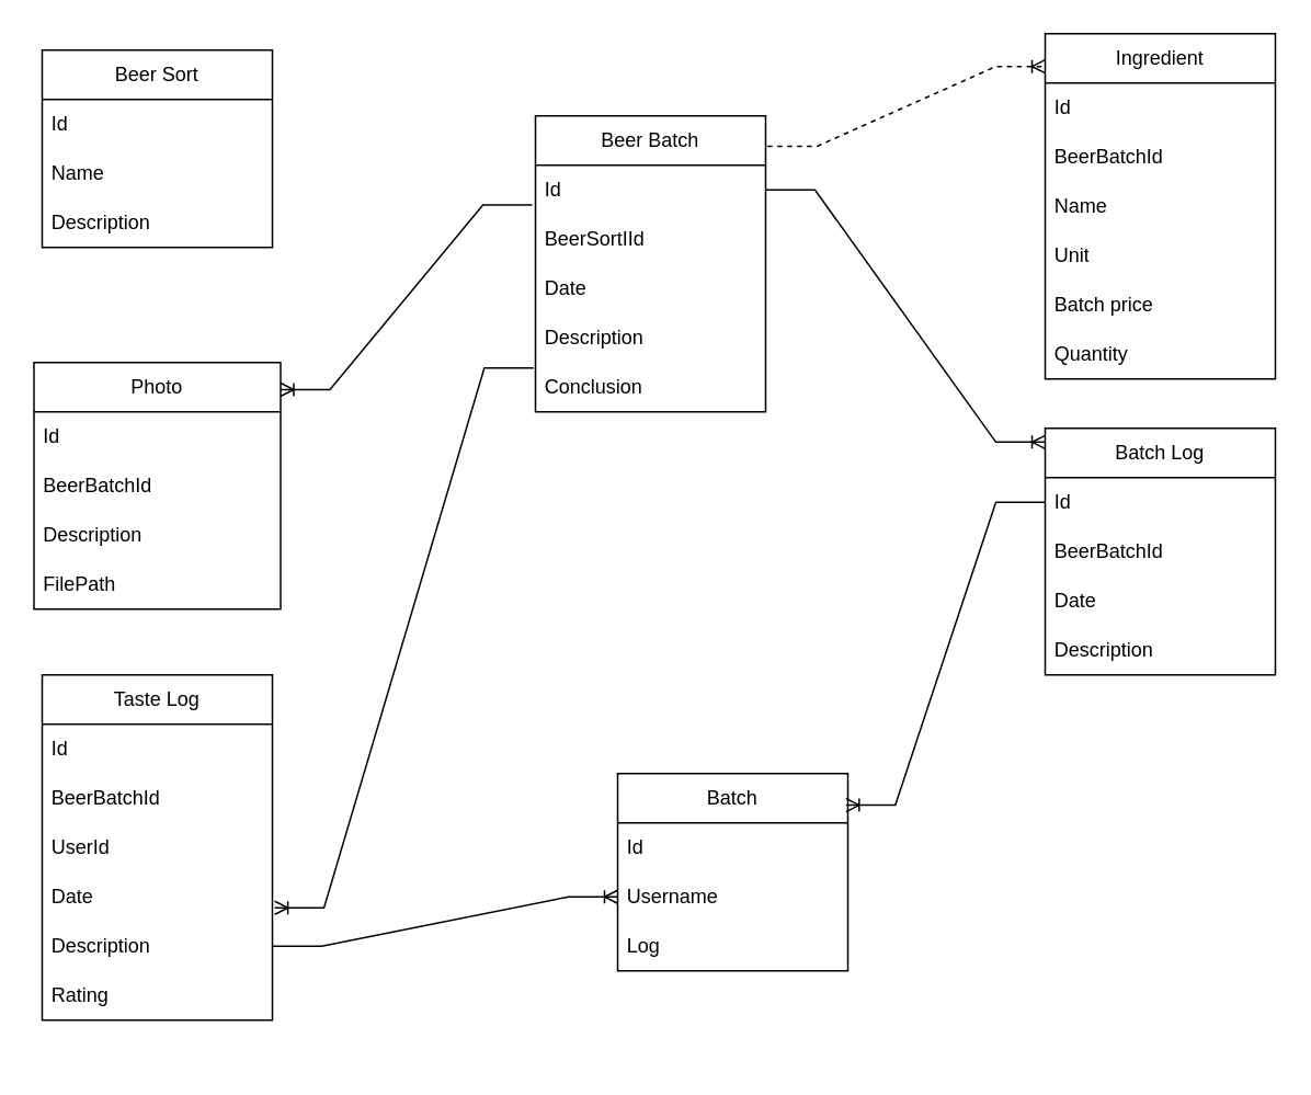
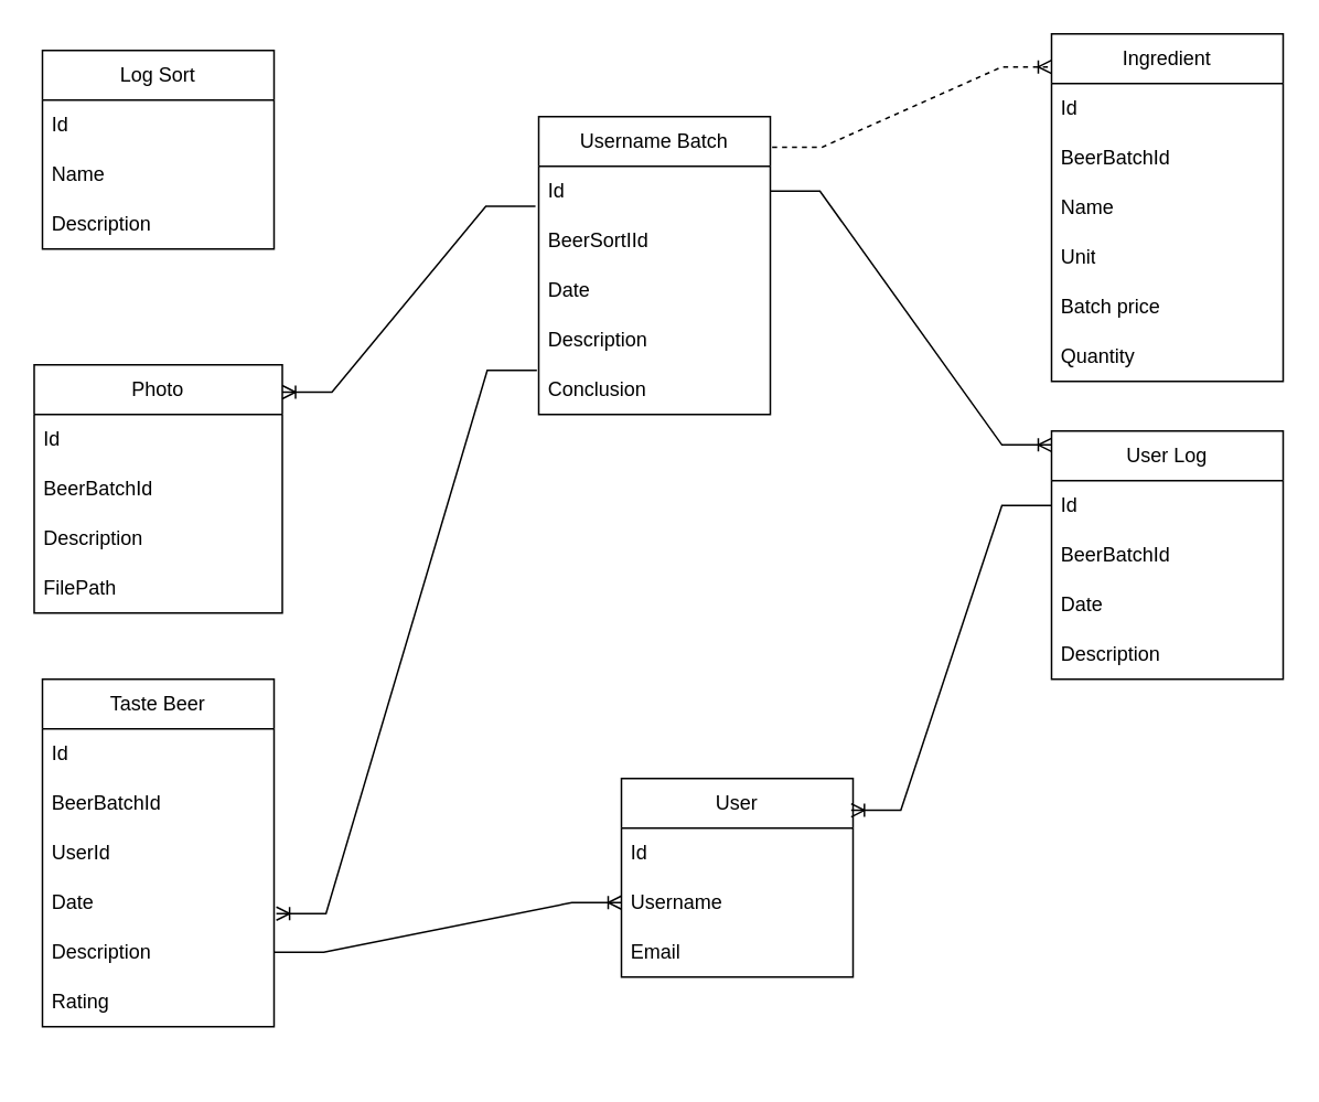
- <mxCell id="2" value="Beer Sort" style="swimlane;fontStyle=0;childLayout=stackLayout;horizontal=1;startSize=30;horizontalStack=0;resizeParent=1;resizeParentMax=0;resizeLast=0;collapsible=1;marginBottom=0;whiteSpace=wrap;html=1;" parent="1" vertex="1"><mxGeometry x="25" y="30" width="140" height="120" as="geometry" /></mxCell>
+ <mxCell id="2" value="Log Sort" style="swimlane;fontStyle=0;childLayout=stackLayout;horizontal=1;startSize=30;horizontalStack=0;resizeParent=1;resizeParentMax=0;resizeLast=0;collapsible=1;marginBottom=0;whiteSpace=wrap;html=1;" parent="1" vertex="1"><mxGeometry x="25" y="30" width="140" height="120" as="geometry" /></mxCell>
- <mxCell id="6" value="Beer Batch" style="swimlane;fontStyle=0;childLayout=stackLayout;horizontal=1;startSize=30;horizontalStack=0;resizeParent=1;resizeParentMax=0;resizeLast=0;collapsible=1;marginBottom=0;whiteSpace=wrap;html=1;" parent="1" vertex="1"><mxGeometry x="325" y="70" width="140" height="180" as="geometry" /></mxCell>
+ <mxCell id="6" value="Username Batch" style="swimlane;fontStyle=0;childLayout=stackLayout;horizontal=1;startSize=30;horizontalStack=0;resizeParent=1;resizeParentMax=0;resizeLast=0;collapsible=1;marginBottom=0;whiteSpace=wrap;html=1;" parent="1" vertex="1"><mxGeometry x="325" y="70" width="140" height="180" as="geometry" /></mxCell>
- <mxCell id="19" value="Batch Log" style="swimlane;fontStyle=0;childLayout=stackLayout;horizontal=1;startSize=30;horizontalStack=0;resizeParent=1;resizeParentMax=0;resizeLast=0;collapsible=1;marginBottom=0;whiteSpace=wrap;html=1;" parent="1" vertex="1"><mxGeometry x="635" y="260" width="140" height="150" as="geometry" /></mxCell>
+ <mxCell id="19" value="User Log" style="swimlane;fontStyle=0;childLayout=stackLayout;horizontal=1;startSize=30;horizontalStack=0;resizeParent=1;resizeParentMax=0;resizeLast=0;collapsible=1;marginBottom=0;whiteSpace=wrap;html=1;" parent="1" vertex="1"><mxGeometry x="635" y="260" width="140" height="150" as="geometry" /></mxCell>
- <mxCell id="24" value="Taste Log" style="swimlane;fontStyle=0;childLayout=stackLayout;horizontal=1;startSize=30;horizontalStack=0;resizeParent=1;resizeParentMax=0;resizeLast=0;collapsible=1;marginBottom=0;whiteSpace=wrap;html=1;" parent="1" vertex="1"><mxGeometry x="25" y="410" width="140" height="210" as="geometry" /></mxCell>
+ <mxCell id="24" value="Taste Beer" style="swimlane;fontStyle=0;childLayout=stackLayout;horizontal=1;startSize=30;horizontalStack=0;resizeParent=1;resizeParentMax=0;resizeLast=0;collapsible=1;marginBottom=0;whiteSpace=wrap;html=1;" parent="1" vertex="1"><mxGeometry x="25" y="410" width="140" height="210" as="geometry" /></mxCell>
- <mxCell id="33" value="Batch" style="swimlane;fontStyle=0;childLayout=stackLayout;horizontal=1;startSize=30;horizontalStack=0;resizeParent=1;resizeParentMax=0;resizeLast=0;collapsible=1;marginBottom=0;whiteSpace=wrap;html=1;" parent="1" vertex="1"><mxGeometry x="375" y="470" width="140" height="120" as="geometry" /></mxCell>
+ <mxCell id="33" value="User" style="swimlane;fontStyle=0;childLayout=stackLayout;horizontal=1;startSize=30;horizontalStack=0;resizeParent=1;resizeParentMax=0;resizeLast=0;collapsible=1;marginBottom=0;whiteSpace=wrap;html=1;" parent="1" vertex="1"><mxGeometry x="375" y="470" width="140" height="120" as="geometry" /></mxCell>
- <mxCell id="36" value="Log" style="text;strokeColor=none;fillColor=none;align=left;verticalAlign=middle;spacingLeft=4;spacingRight=4;overflow=hidden;points=[[0,0.5],[1,0.5]];portConstraint=eastwest;rotatable=0;whiteSpace=wrap;html=1;" parent="33" vertex="1"><mxGeometry y="90" width="140" height="30" as="geometry" /></mxCell>
+ <mxCell id="36" value="Email" style="text;strokeColor=none;fillColor=none;align=left;verticalAlign=middle;spacingLeft=4;spacingRight=4;overflow=hidden;points=[[0,0.5],[1,0.5]];portConstraint=eastwest;rotatable=0;whiteSpace=wrap;html=1;" parent="33" vertex="1"><mxGeometry y="90" width="140" height="30" as="geometry" /></mxCell>
